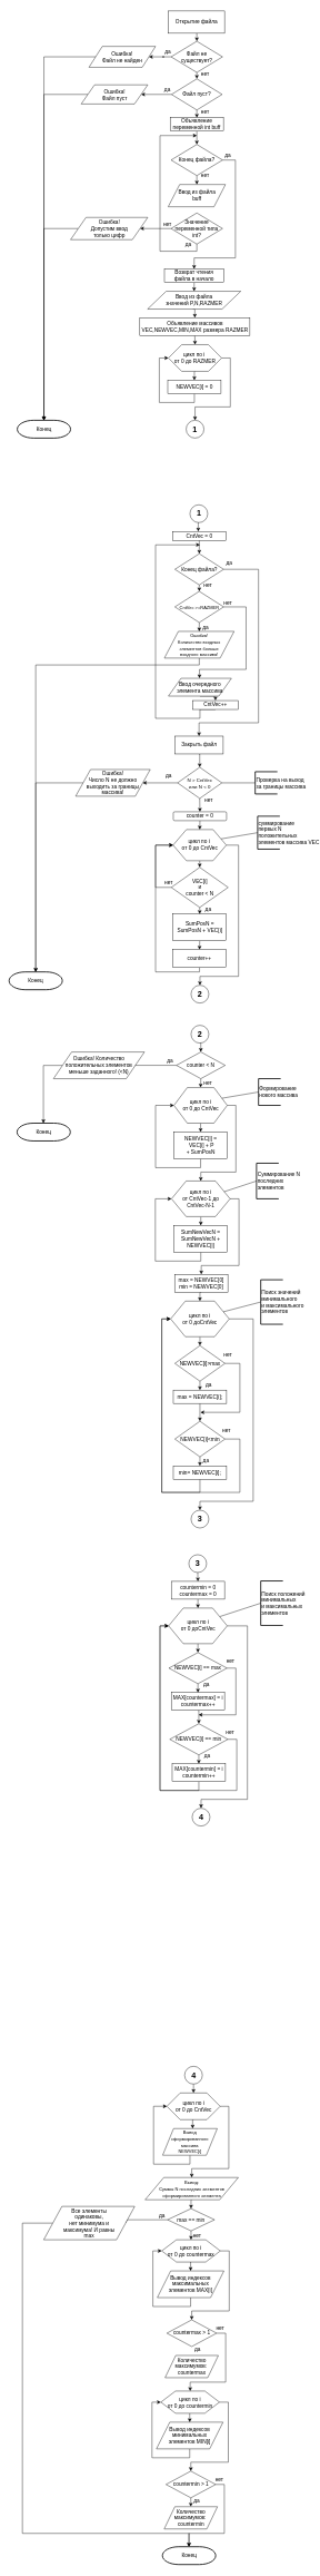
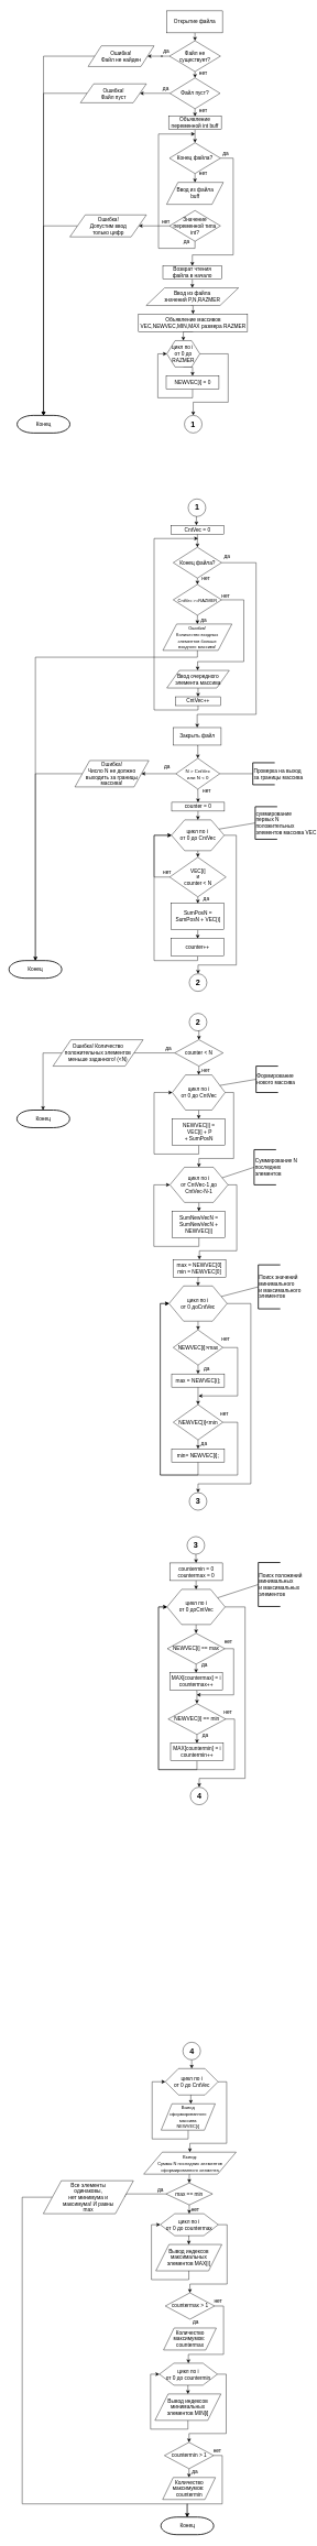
- <mxCell id="68" value="цикл по i&amp;nbsp;&lt;br&gt;от 0 до RAZMER" style="shape=hexagon;perimeter=hexagonPerimeter2;whiteSpace=wrap;html=1;" vertex="1" parent="1"><mxGeometry x="379" y="770" width="120" height="60" as="geometry" /></mxCell>
+ <mxCell id="68" value="цикл по i&amp;nbsp;&lt;br&gt;от 0 до RAZMER" style="shape=hexagon;perimeter=hexagonPerimeter2;whiteSpace=wrap;html=1;" vertex="1" parent="1"><mxGeometry x="379" y="770" width="75" height="60" as="geometry" /></mxCell>
- <mxCell id="62" value="CntVec++" style="rounded=0;whiteSpace=wrap;html=1;" vertex="1" parent="1"><mxGeometry x="434" y="1570" width="102" height="20" as="geometry" /></mxCell>
+ <mxCell id="62" value="CntVec++" style="rounded=0;whiteSpace=wrap;html=1;" vertex="1" parent="1"><mxGeometry x="399" y="1580" width="102" height="20" as="geometry" /></mxCell>
- <mxCell id="92" value="counter = 0" style="whiteSpace=wrap;html=1;rounded=1;" vertex="1" parent="1"><mxGeometry x="390" y="1820" width="120" height="20" as="geometry" /></mxCell>
+ <mxCell id="92" value="counter = 0" style="rounded=0;whiteSpace=wrap;html=1;" vertex="1" parent="1"><mxGeometry x="390" y="1820" width="120" height="20" as="geometry" /></mxCell>
